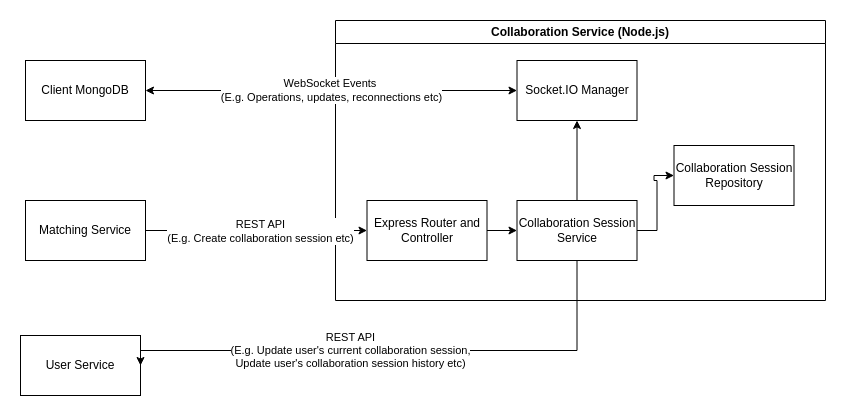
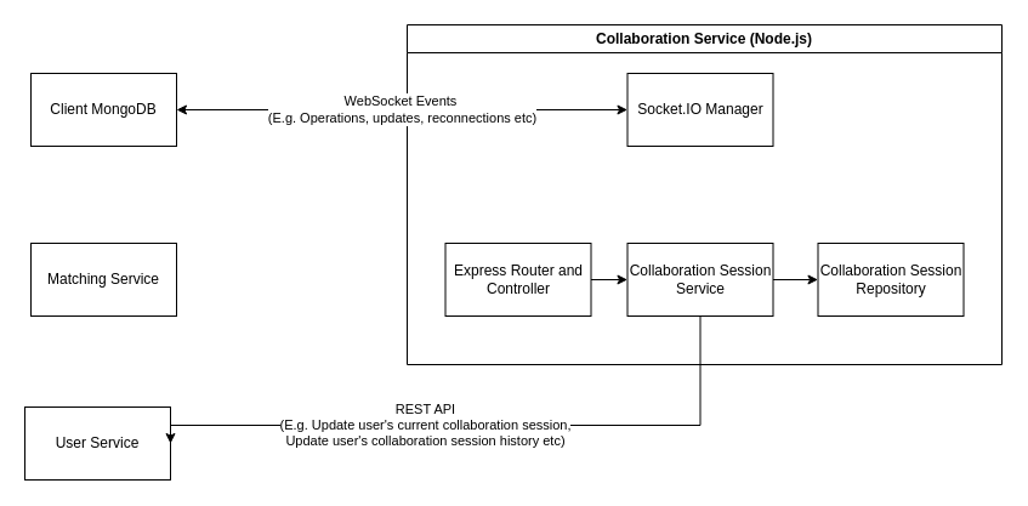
- <mxCell id="6" value="" style="edgeStyle=orthogonalEdgeStyle;rounded=0;orthogonalLoop=1;jettySize=auto;html=1;" parent="2" source="7" target="9" edge="1"><mxGeometry relative="1" as="geometry" /></mxCell>
- <mxCell id="8" value="Collaboration Session Repository" style="whiteSpace=wrap;html=1;rounded=0;" parent="2" vertex="1"><mxGeometry x="338.5" y="125" width="120" height="60" as="geometry" /></mxCell>
+ <mxCell id="8" value="Collaboration Session Repository" style="whiteSpace=wrap;html=1;rounded=0;" parent="2" vertex="1"><mxGeometry x="338.5" y="180" width="120" height="60" as="geometry" /></mxCell>
- <mxCell id="10" value="" style="endArrow=classic;html=1;rounded=0;exitX=1;exitY=0.5;exitDx=0;exitDy=0;entryX=0;entryY=0.5;entryDx=0;entryDy=0;" parent="1" source="12" target="4" edge="1"><mxGeometry width="50" height="50" relative="1" as="geometry"><mxPoint x="275" y="170" as="sourcePoint" /><mxPoint x="325" y="120" as="targetPoint" /></mxGeometry></mxCell>
- <mxCell id="11" value="REST API&lt;br&gt;(E.g. Create collaboration session etc)" style="edgeLabel;html=1;align=center;verticalAlign=middle;resizable=0;points=[];" parent="10" vertex="1" connectable="0"><mxGeometry x="0.06" relative="1" as="geometry"><mxPoint x="-3" as="offset" /></mxGeometry></mxCell>
